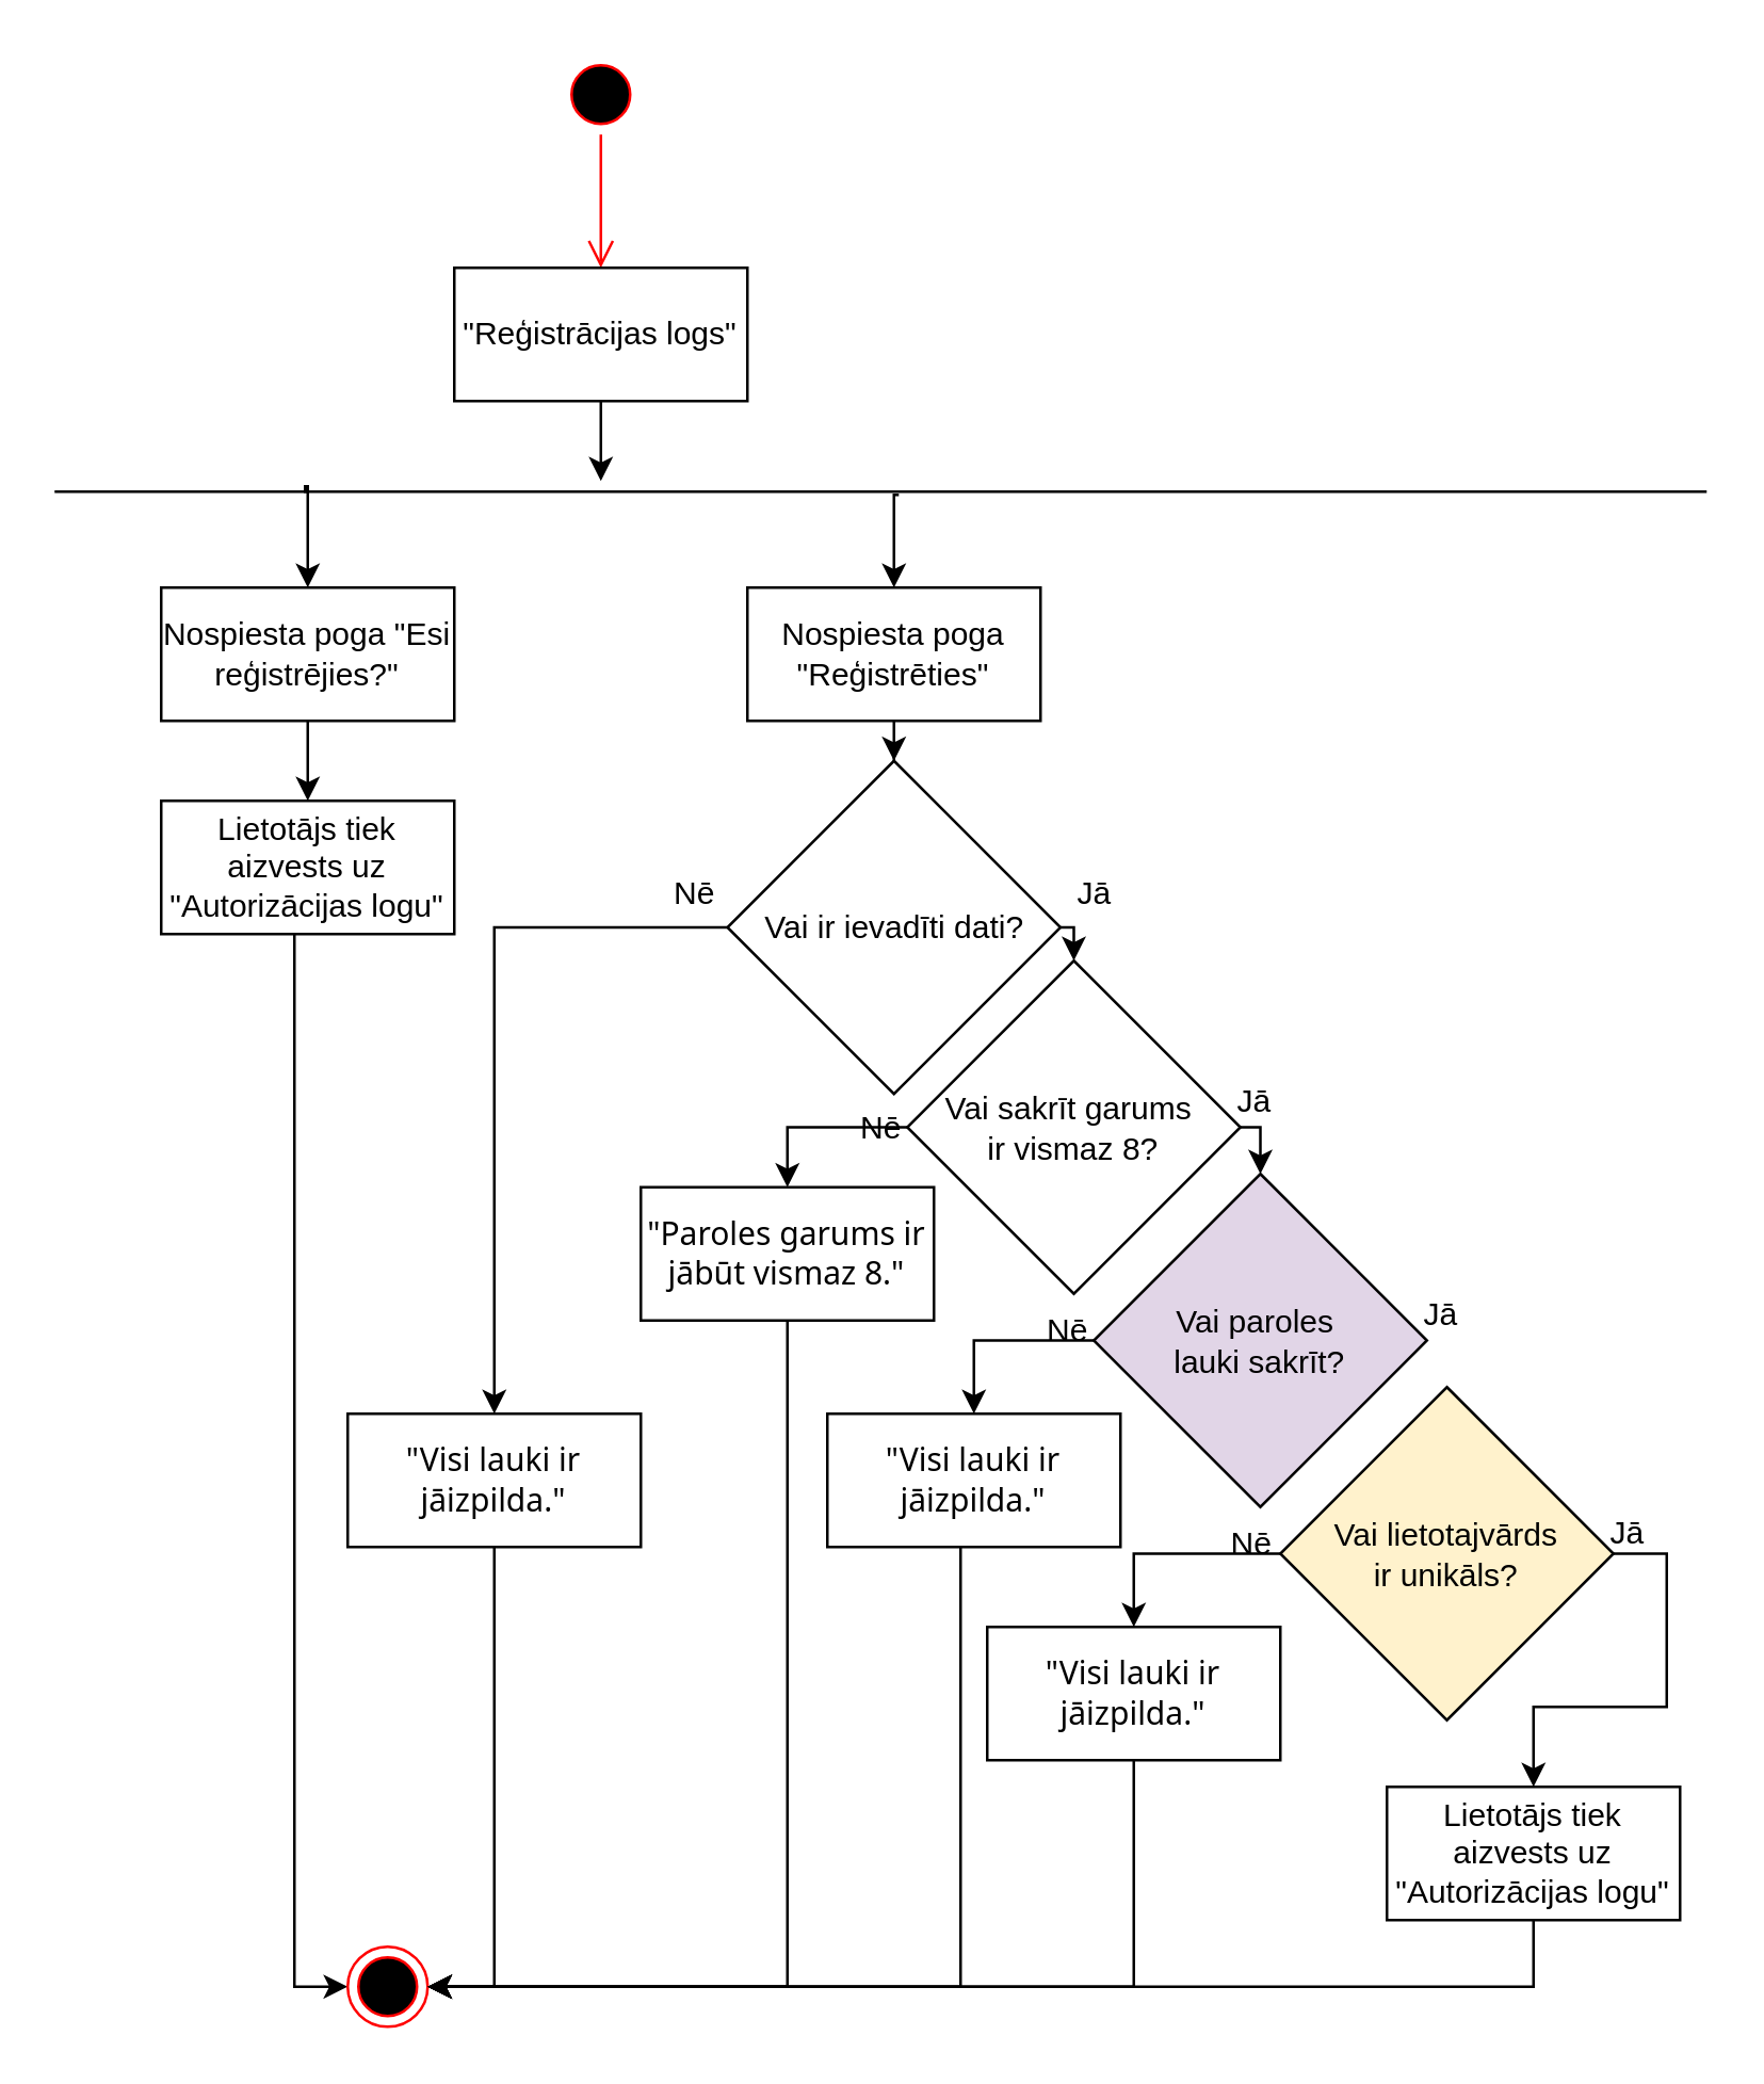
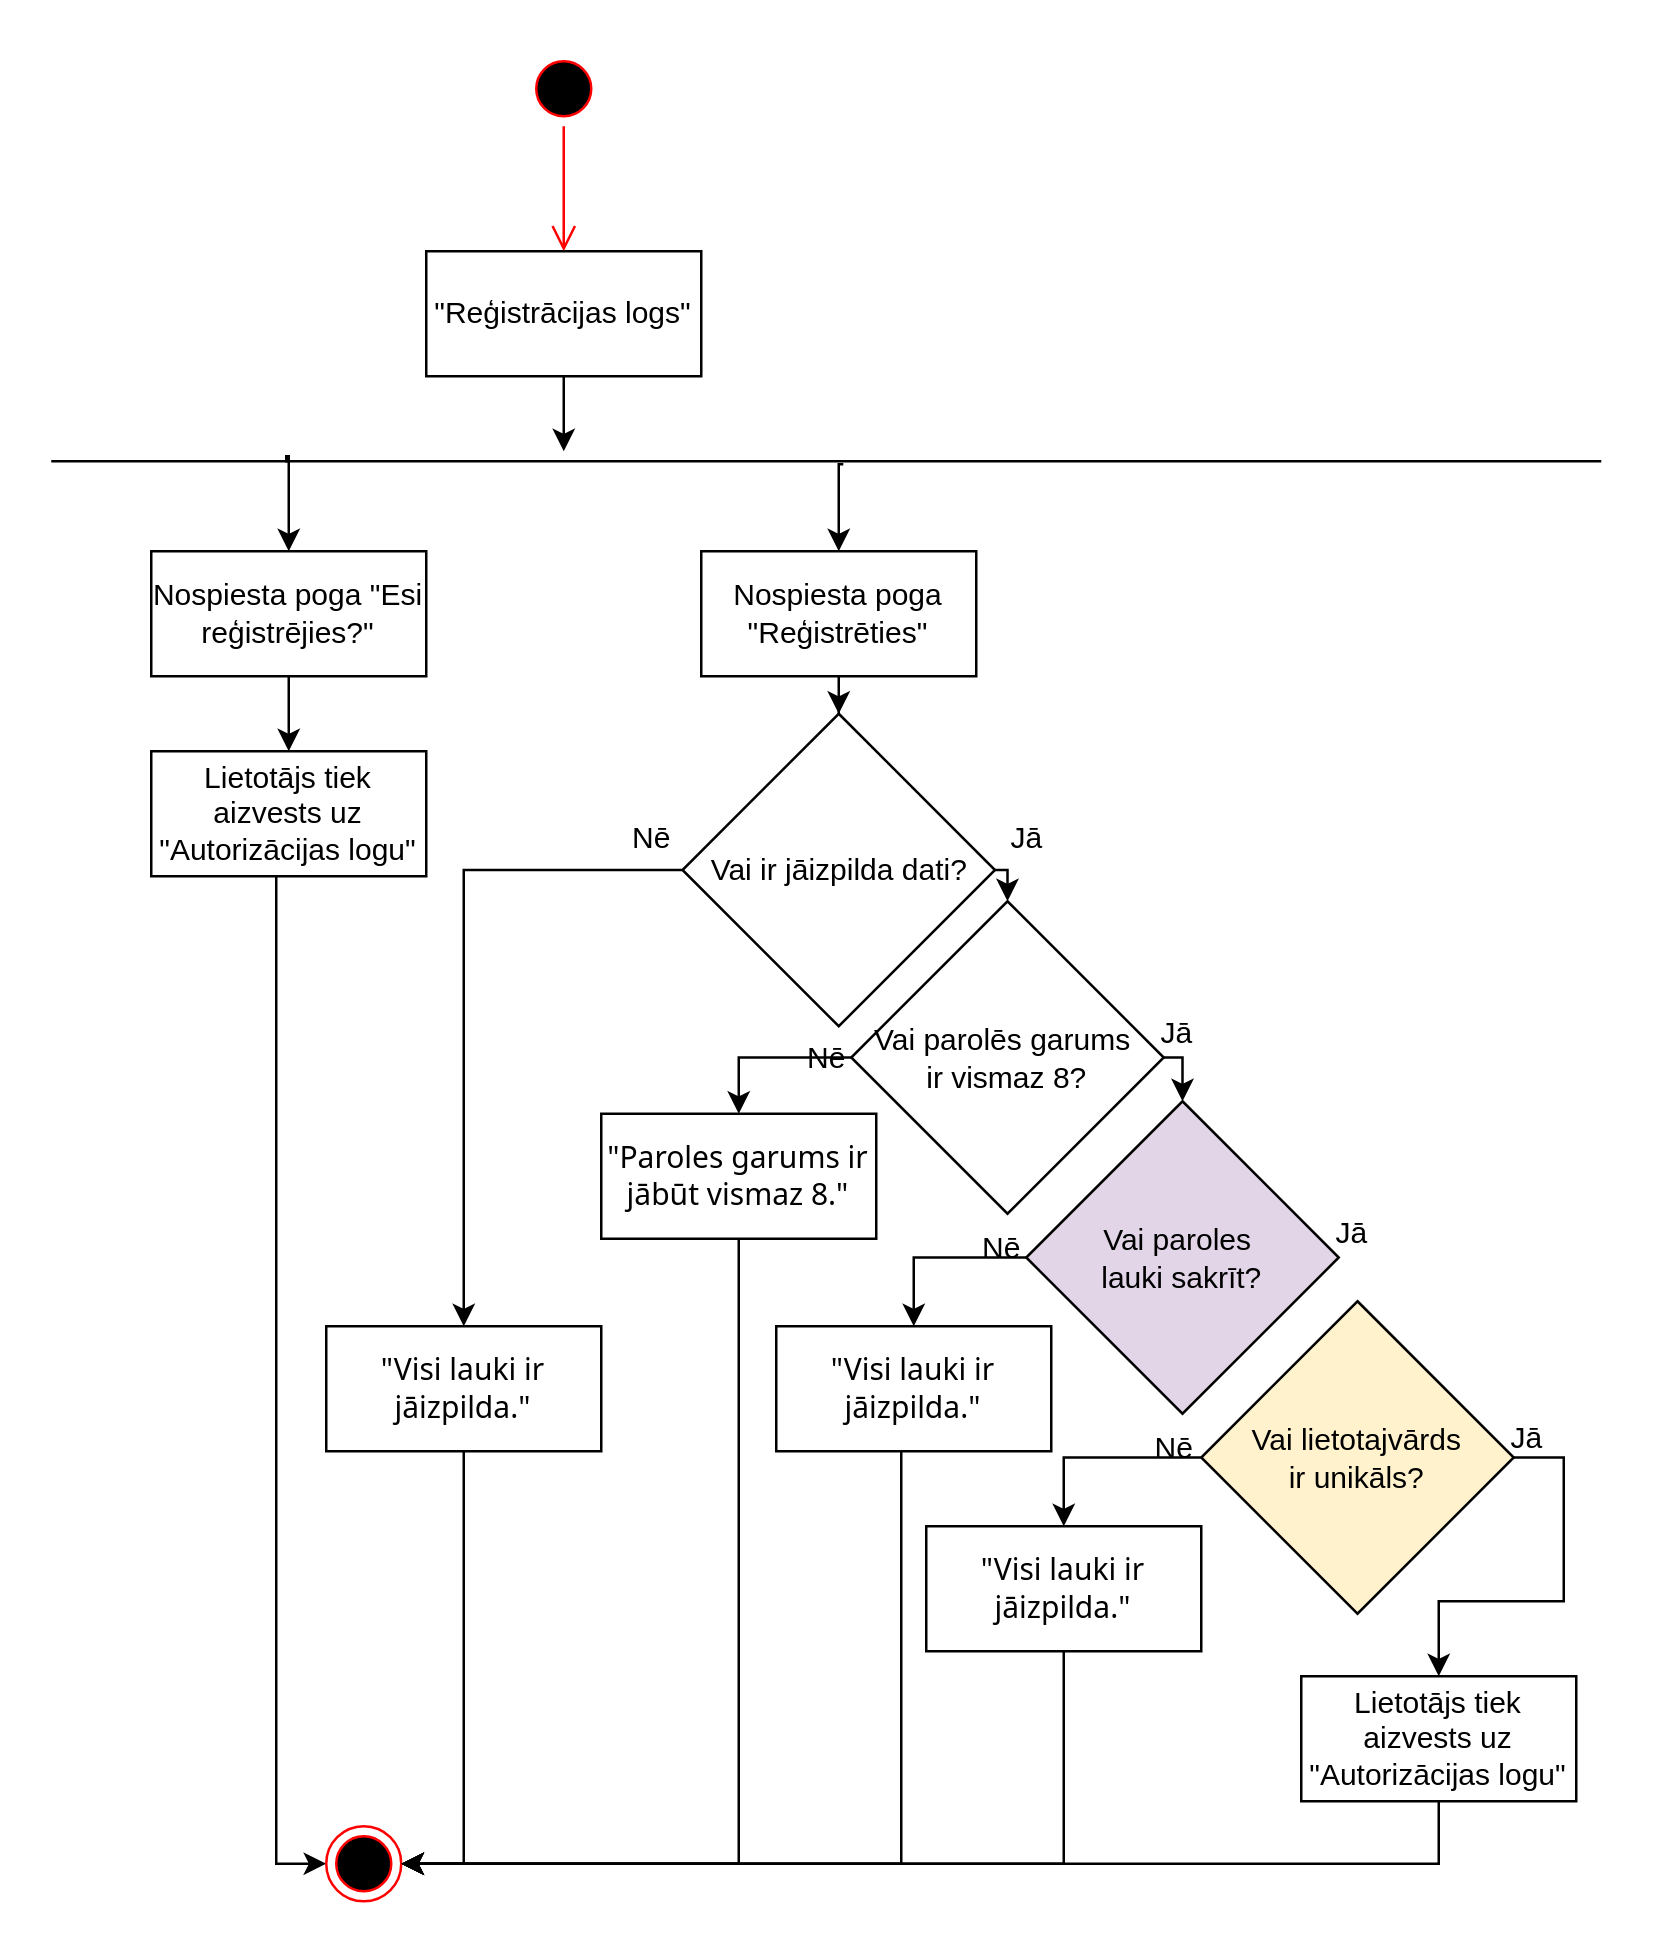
- <mxCell id="18" value="Vai ir ievadīti dati?" style="rhombus;whiteSpace=wrap;html=1;" parent="1" vertex="1"><mxGeometry x="272.5" y="285" width="125" height="125" as="geometry" /></mxCell>
+ <mxCell id="18" value="Vai ir jāizpilda dati?" style="rhombus;whiteSpace=wrap;html=1;" parent="1" vertex="1"><mxGeometry x="272.5" y="285" width="125" height="125" as="geometry" /></mxCell>
- <mxCell id="27" value="Vai sakrīt garums&amp;nbsp;&lt;div&gt;ir vismaz 8?&lt;/div&gt;" style="rhombus;whiteSpace=wrap;html=1;" vertex="1" parent="1"><mxGeometry x="340" y="360" width="125" height="125" as="geometry" /></mxCell>
+ <mxCell id="27" value="Vai parolēs garums&amp;nbsp;&lt;div&gt;ir vismaz 8?&lt;/div&gt;" style="rhombus;whiteSpace=wrap;html=1;" vertex="1" parent="1"><mxGeometry x="340" y="360" width="125" height="125" as="geometry" /></mxCell>
